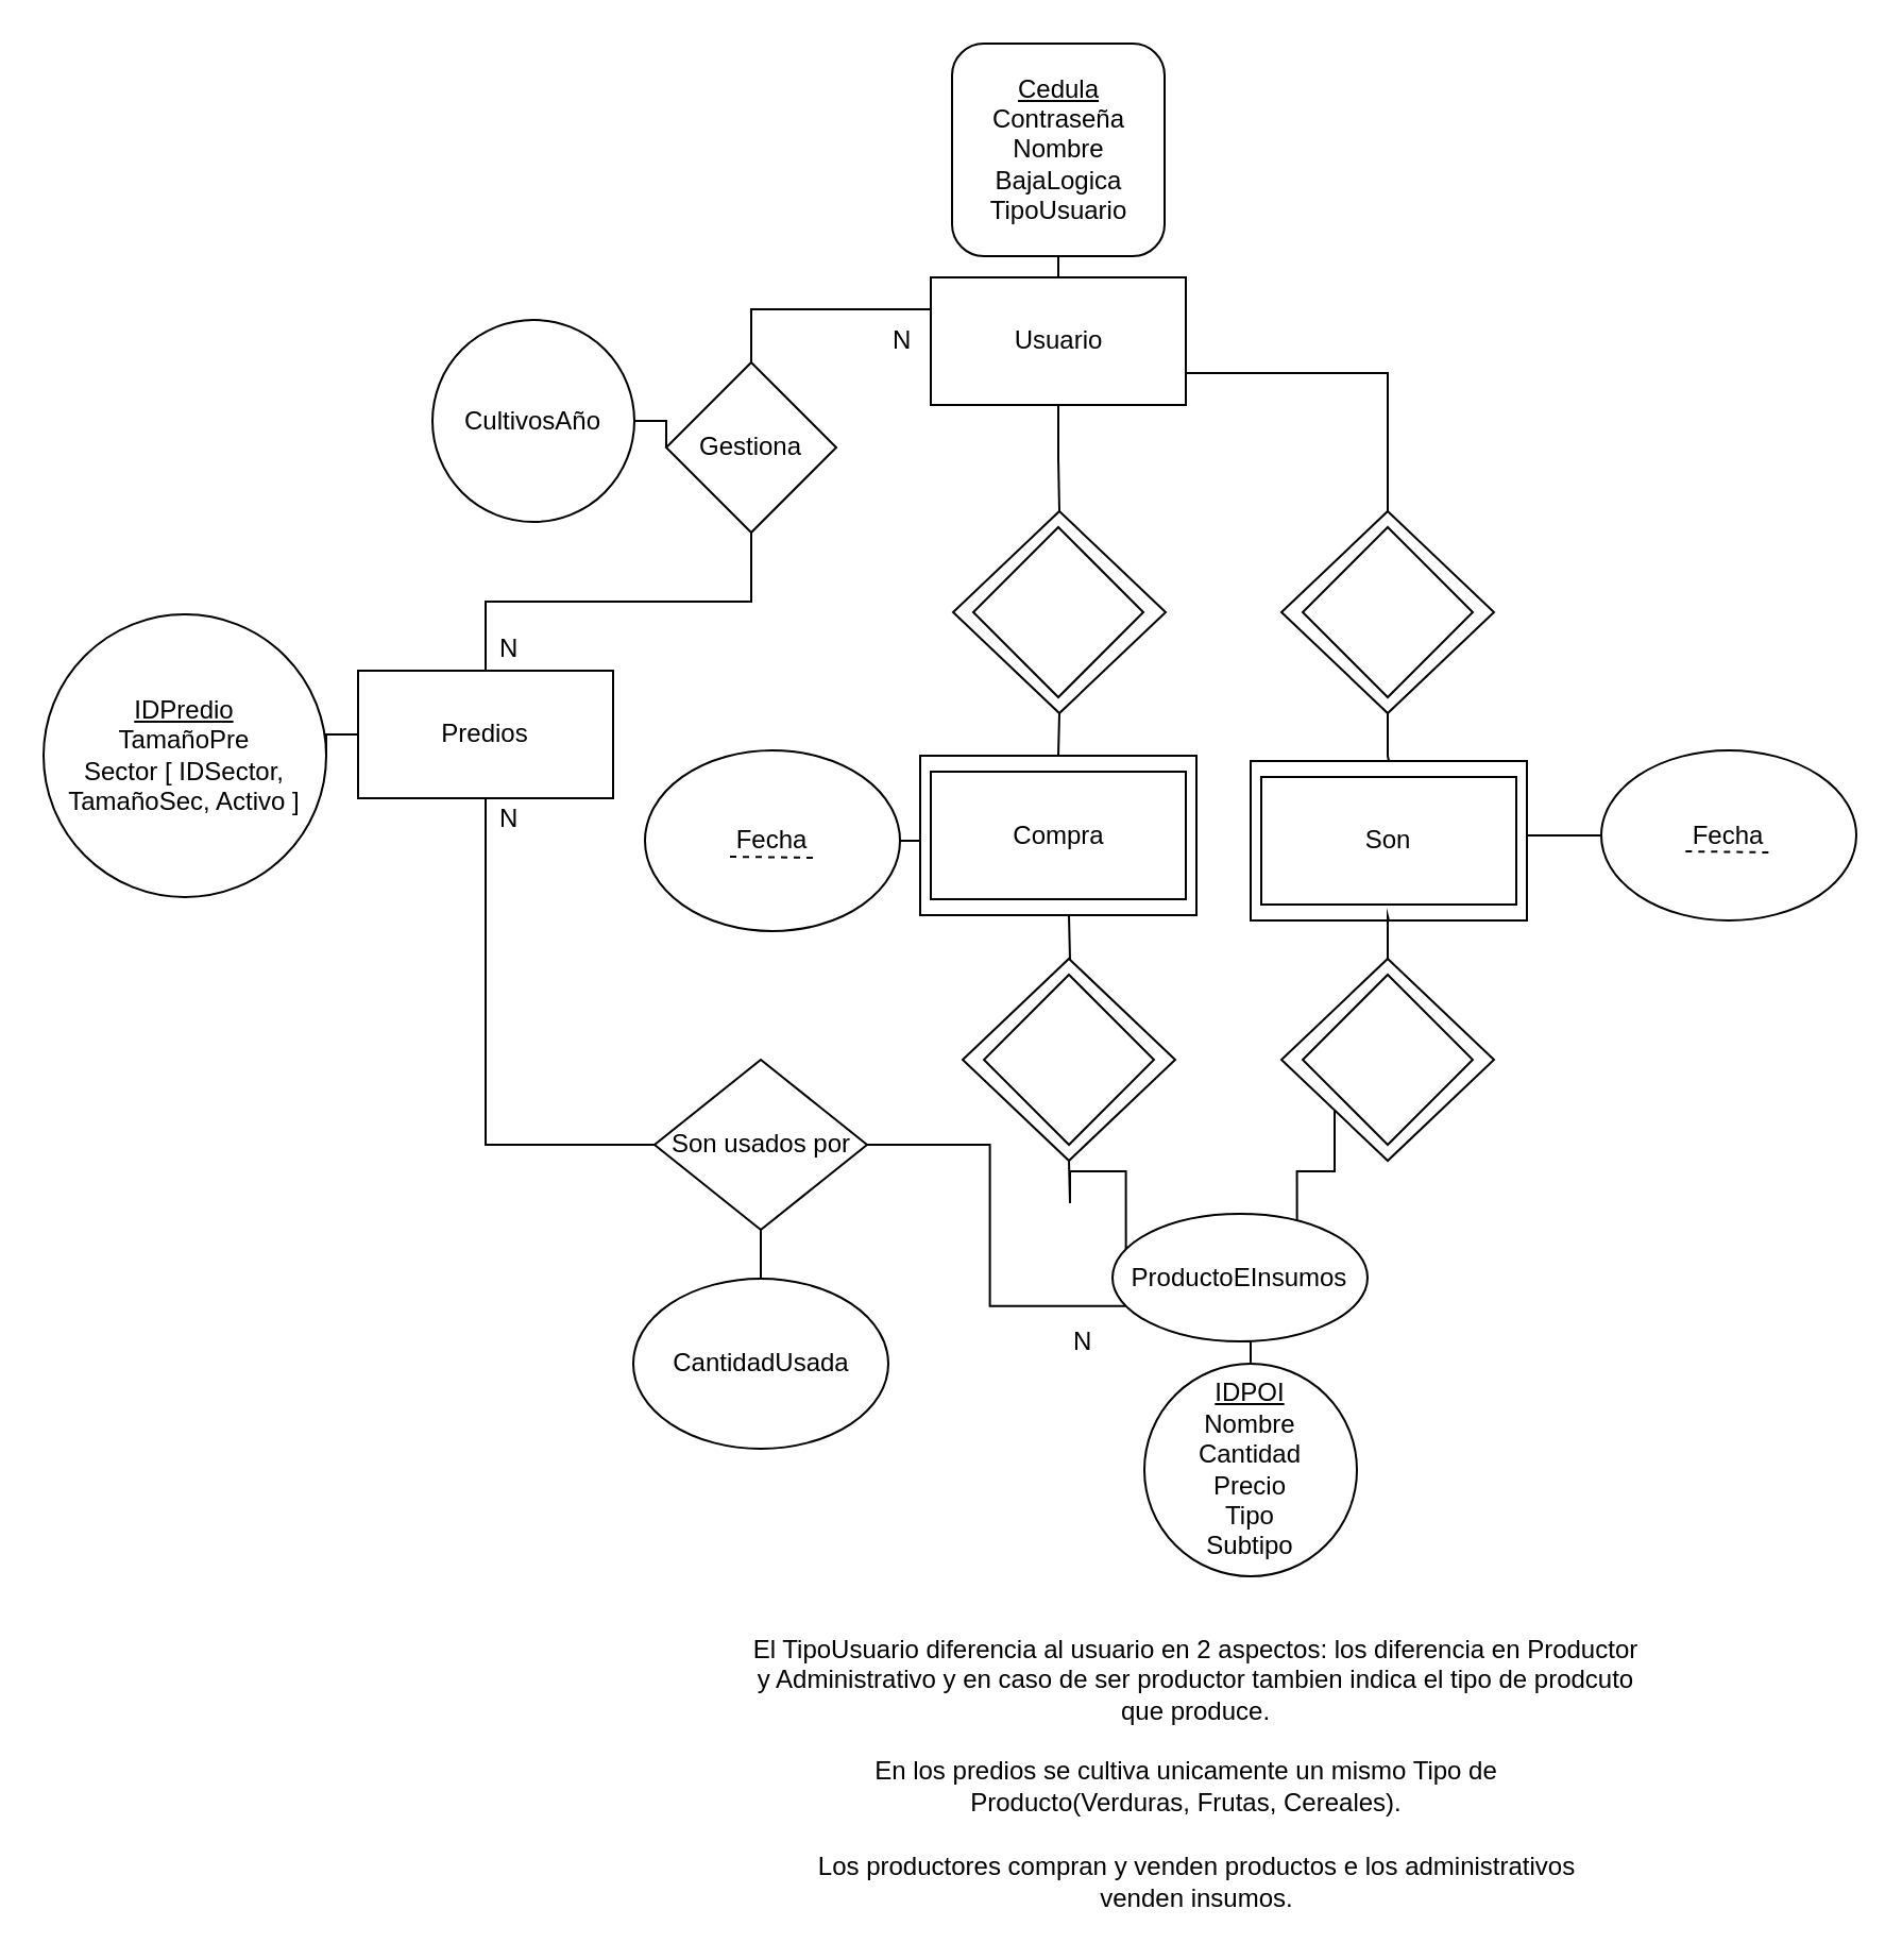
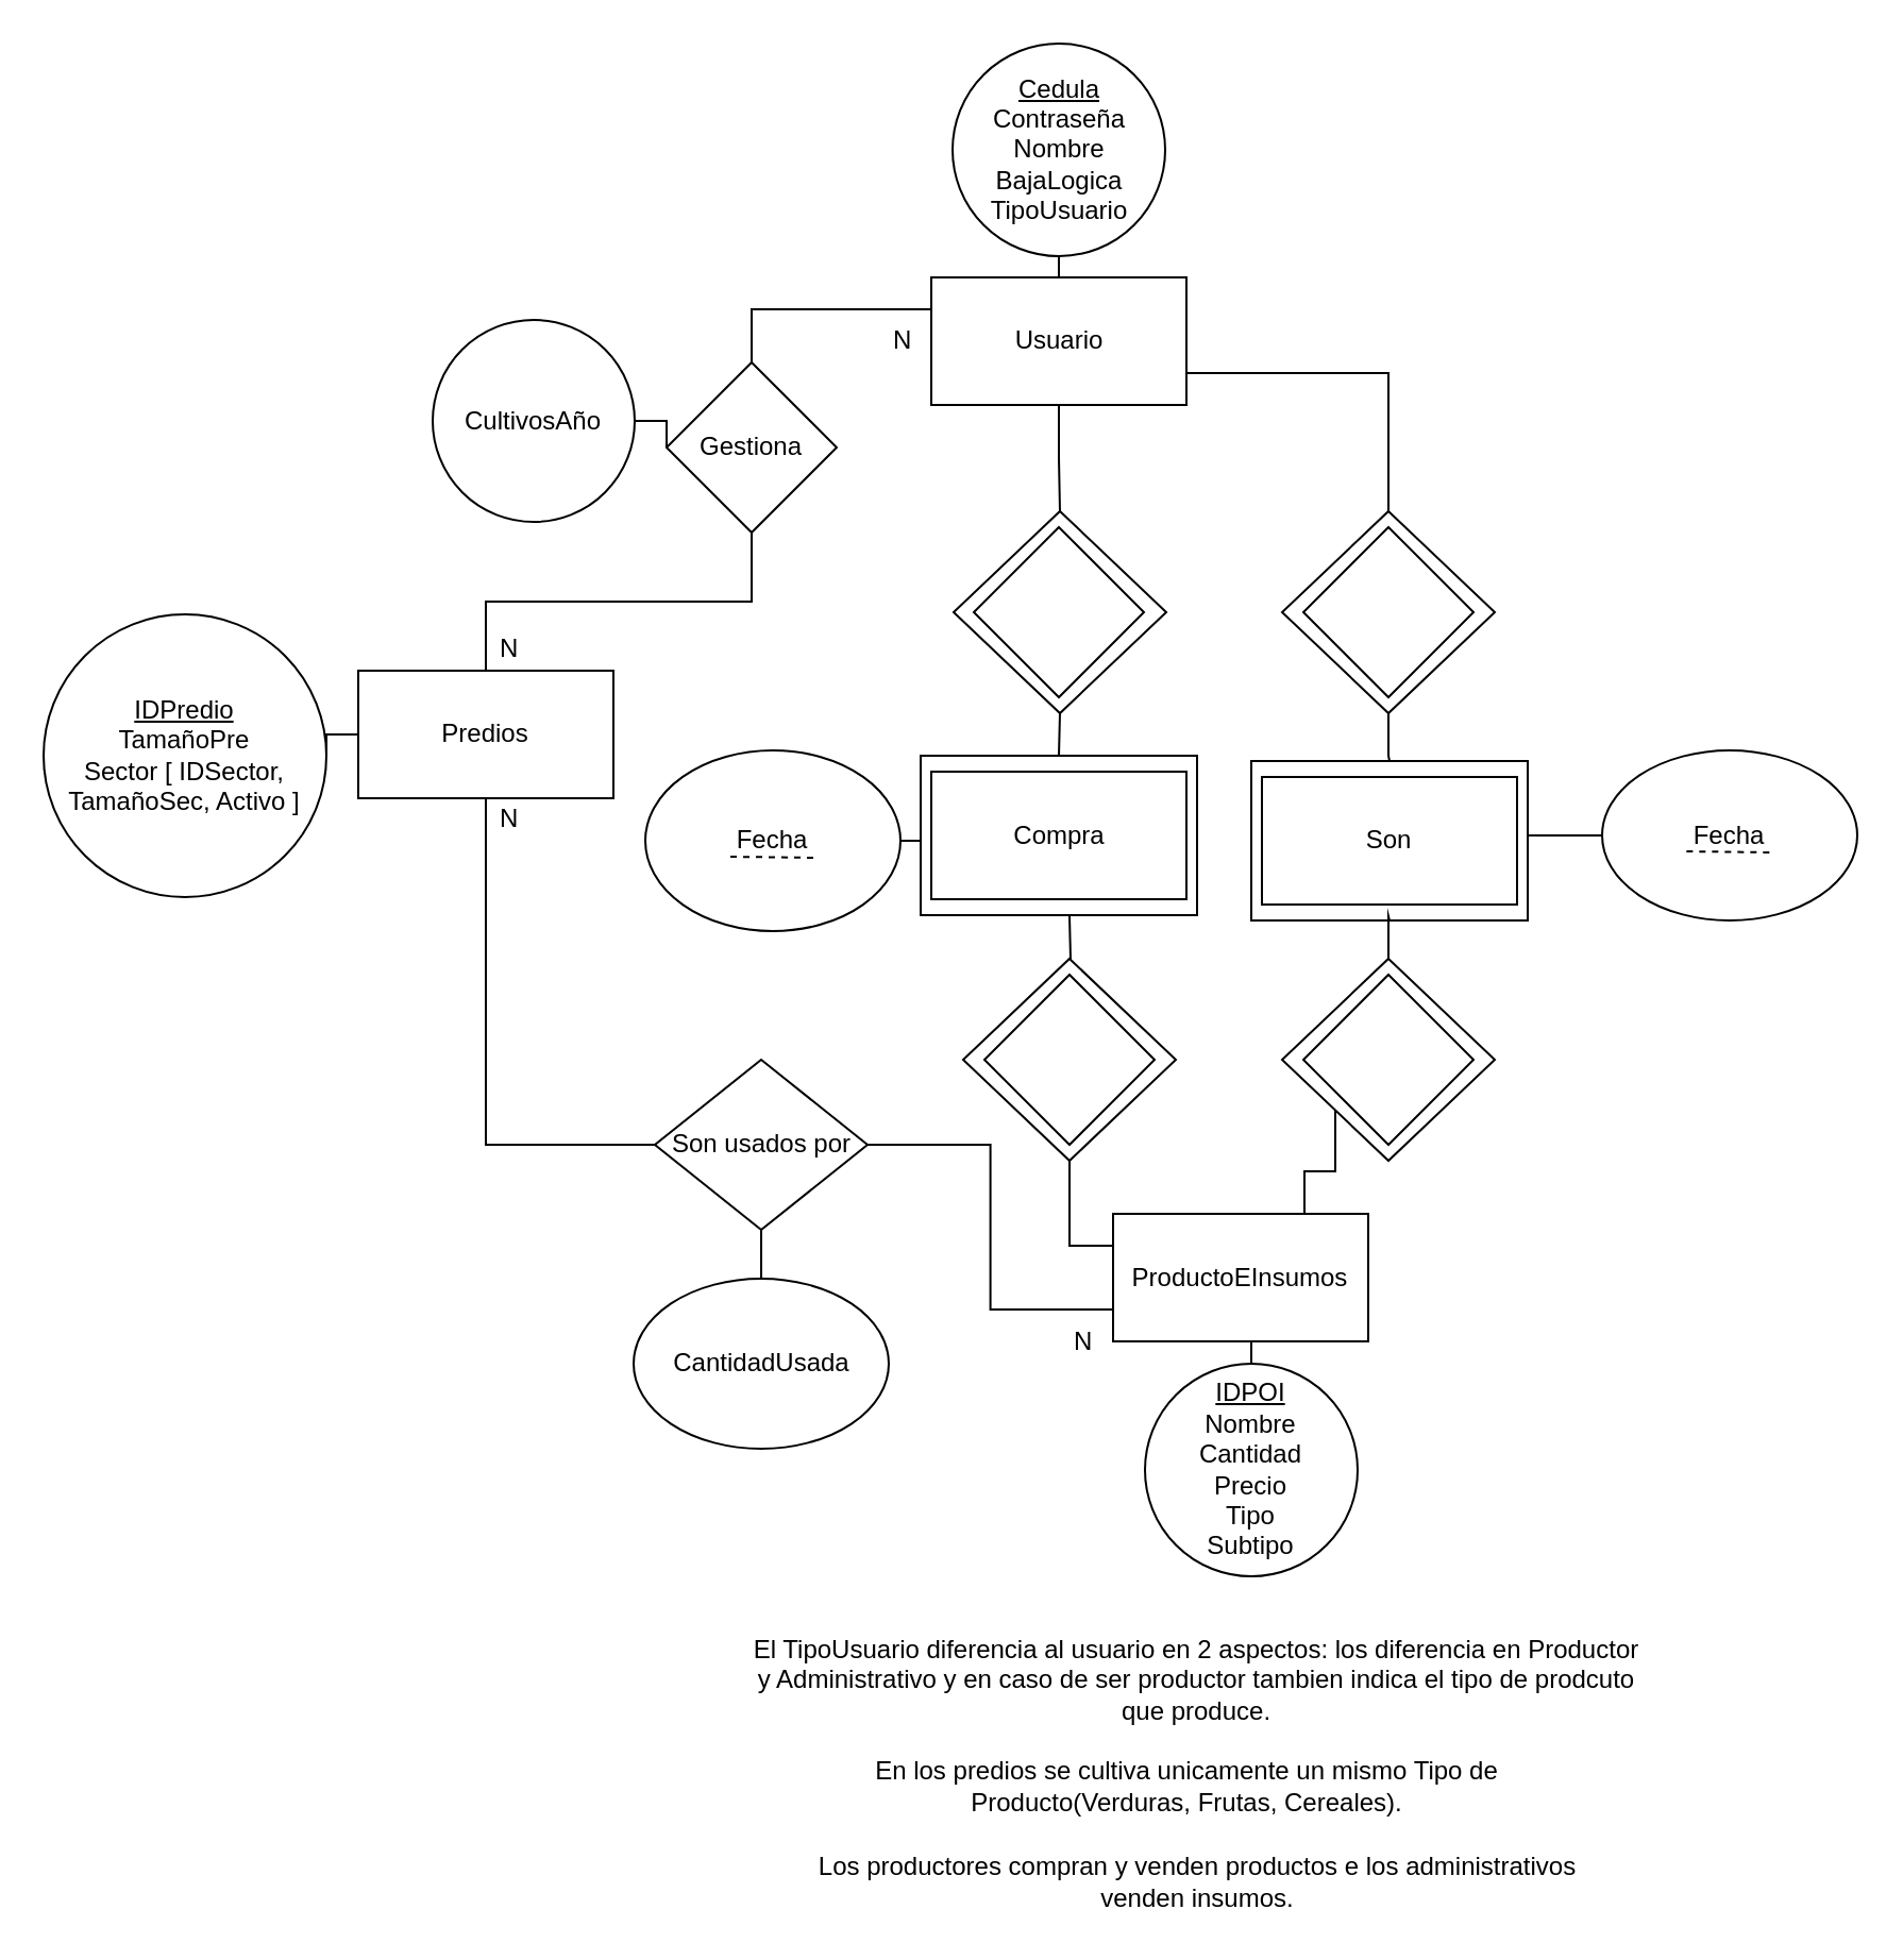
- <mxCell id="6" value="&lt;u&gt;Cedula&lt;/u&gt;&lt;br&gt;Contraseña&lt;br&gt;Nombre&lt;br&gt;BajaLogica&lt;br&gt;TipoUsuario" style="whiteSpace=wrap;html=1;aspect=fixed;rounded=1;" parent="1" vertex="1"><mxGeometry x="447.5" y="20" width="100" height="100" as="geometry" /></mxCell>
+ <mxCell id="6" value="&lt;u&gt;Cedula&lt;/u&gt;&lt;br&gt;Contraseña&lt;br&gt;Nombre&lt;br&gt;BajaLogica&lt;br&gt;TipoUsuario" style="ellipse;whiteSpace=wrap;html=1;aspect=fixed;" parent="1" vertex="1"><mxGeometry x="447.5" y="20" width="100" height="100" as="geometry" /></mxCell>
- <mxCell id="29" value="ProductoEInsumos" style="ellipse;whiteSpace=wrap;html=1;" parent="1" vertex="1"><mxGeometry x="523" y="570.5" width="120" height="60" as="geometry" /></mxCell>
+ <mxCell id="29" value="ProductoEInsumos" style="rounded=0;whiteSpace=wrap;html=1;" parent="1" vertex="1"><mxGeometry x="523" y="570.5" width="120" height="60" as="geometry" /></mxCell>
